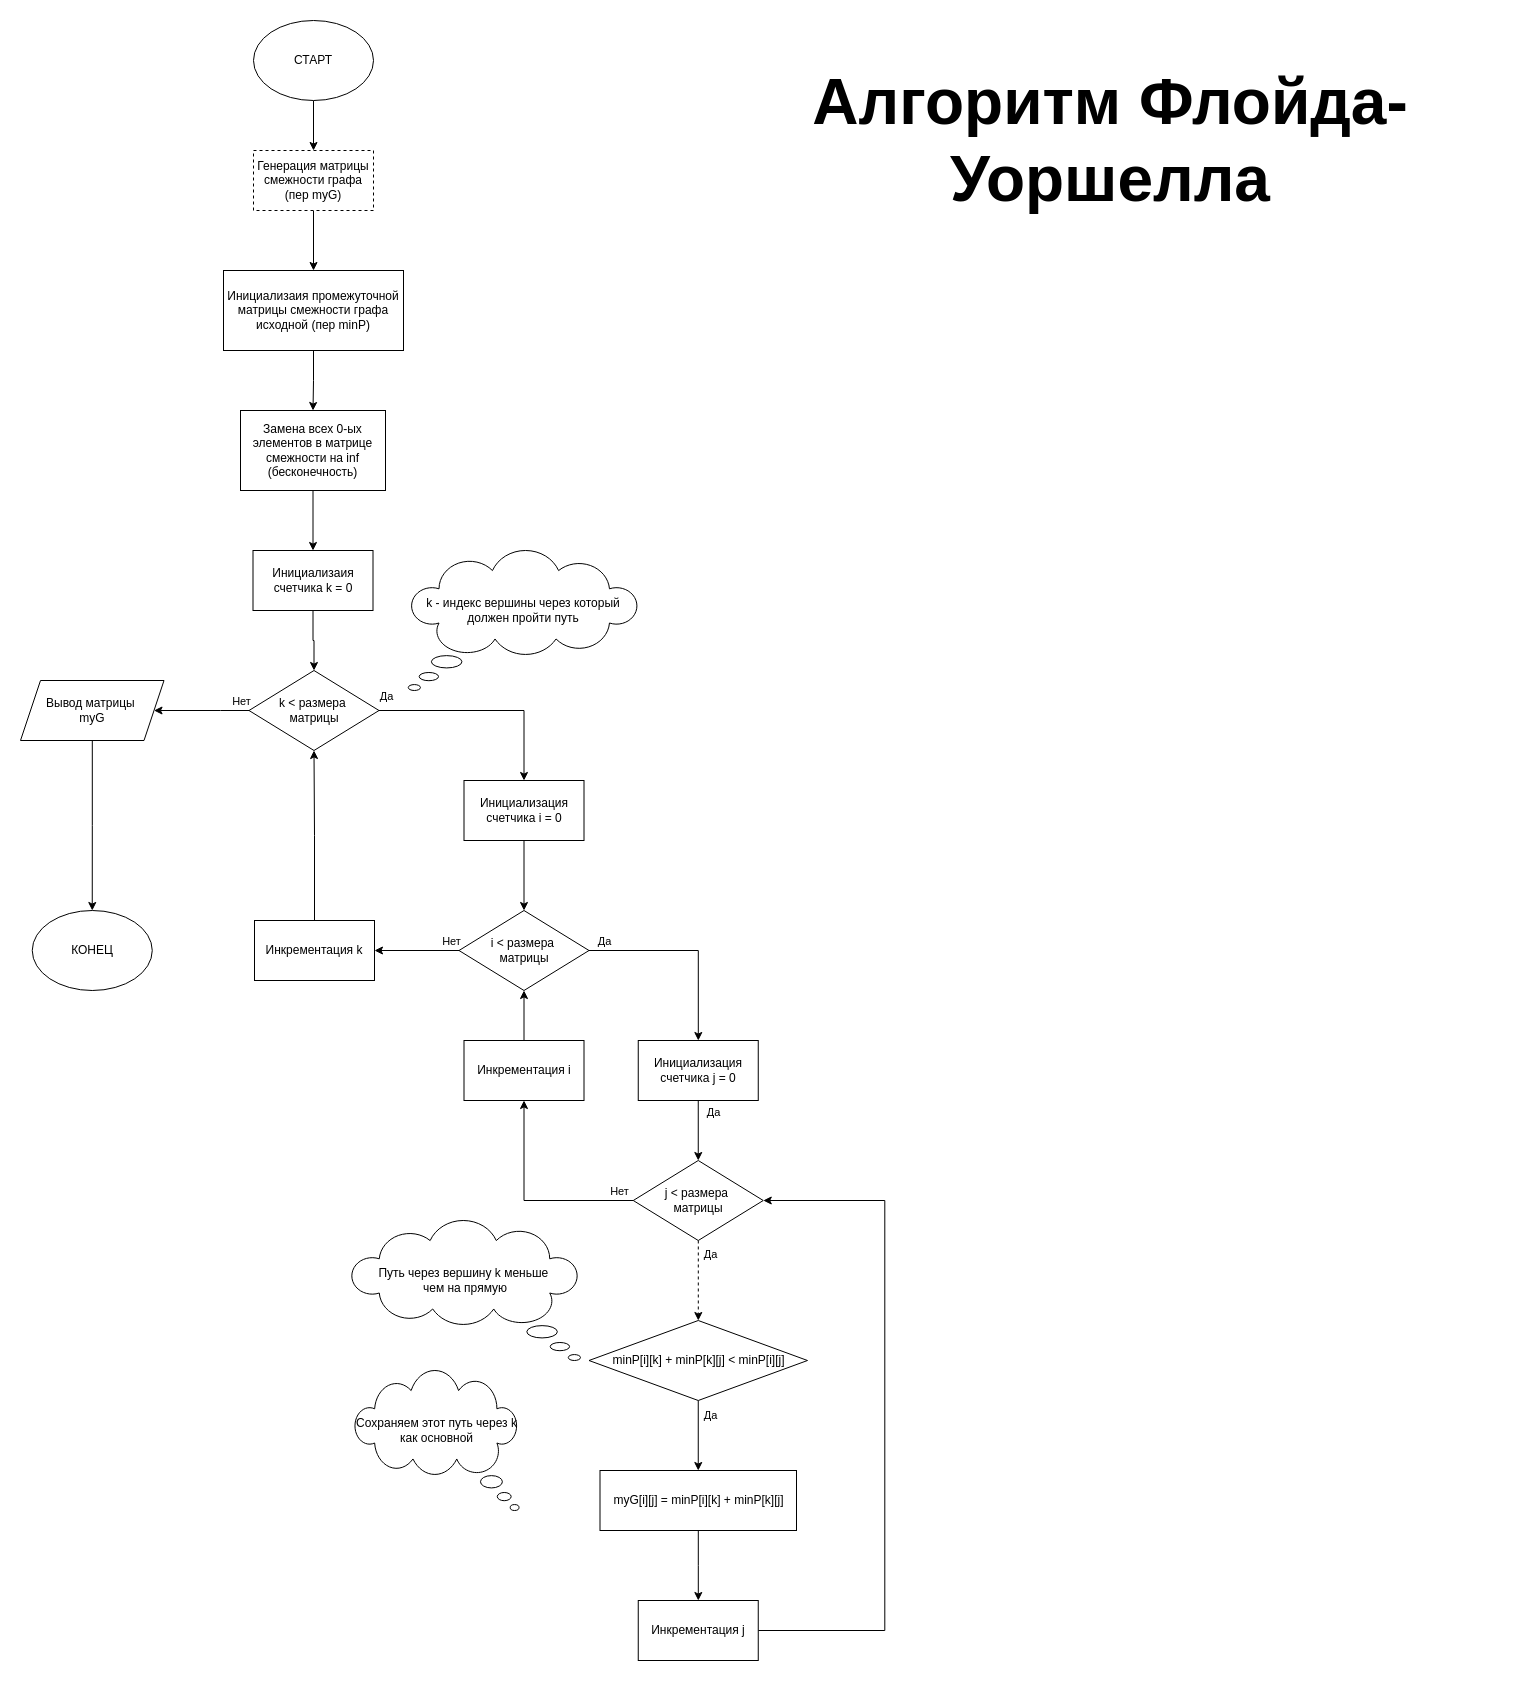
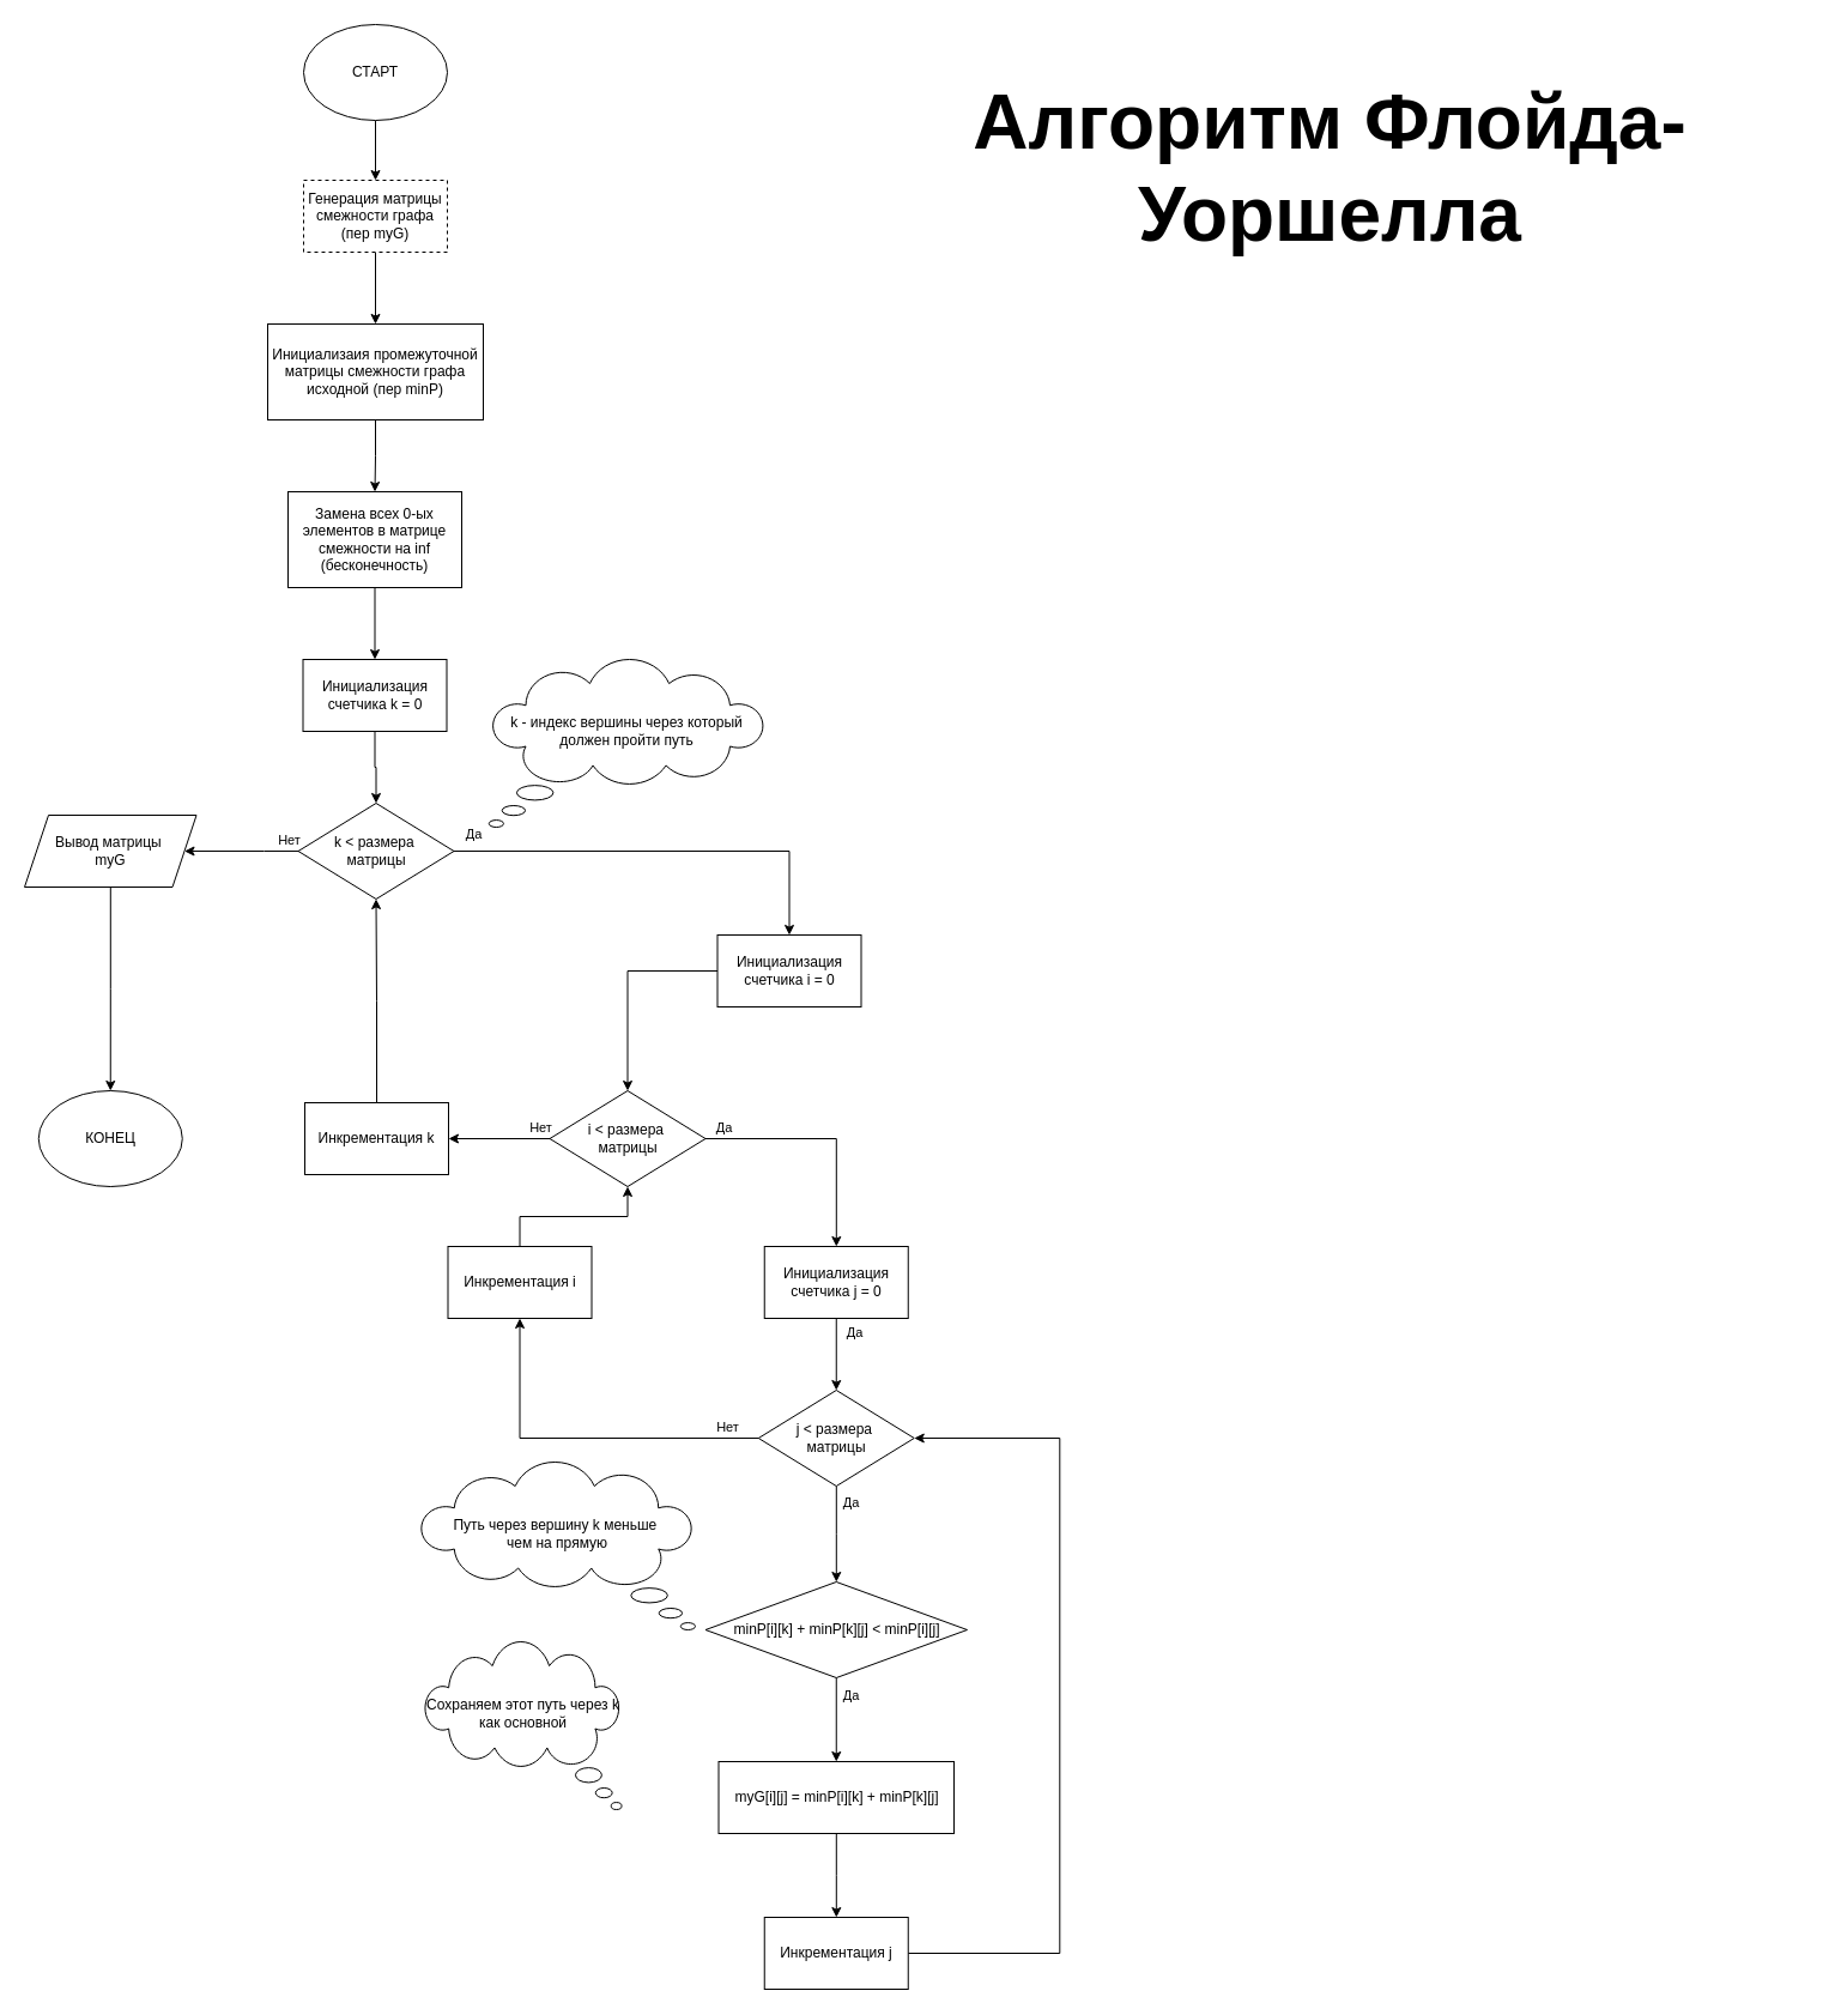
- <mxCell id="9" value="Инициализаия счетчика k = 0" style="rounded=0;whiteSpace=wrap;html=1;" parent="1" vertex="1"><mxGeometry x="252.5" y="550" width="120" height="60" as="geometry" /></mxCell>
+ <mxCell id="9" value="Инициализация счетчика k = 0" style="rounded=0;whiteSpace=wrap;html=1;" parent="1" vertex="1"><mxGeometry x="252.5" y="550" width="120" height="60" as="geometry" /></mxCell>
- <mxCell id="16" value="Инициализация счетчика i = 0" style="rounded=0;whiteSpace=wrap;html=1;" parent="1" vertex="1"><mxGeometry x="463.5" y="780" width="120" height="60" as="geometry" /></mxCell>
+ <mxCell id="16" value="Инициализация счетчика i = 0" style="rounded=0;whiteSpace=wrap;html=1;" parent="1" vertex="1"><mxGeometry x="598.5" y="780" width="120" height="60" as="geometry" /></mxCell>
- <mxCell id="40" value="Инкрементация i" style="rounded=0;whiteSpace=wrap;html=1;" parent="1" vertex="1"><mxGeometry x="463.5" y="1040" width="120" height="60" as="geometry" /></mxCell>
+ <mxCell id="40" value="Инкрементация i" style="rounded=0;whiteSpace=wrap;html=1;" parent="1" vertex="1"><mxGeometry x="373.5" y="1040" width="120" height="60" as="geometry" /></mxCell>
- <mxCell id="25" value="" style="edgeStyle=orthogonalEdgeStyle;rounded=0;orthogonalLoop=1;jettySize=auto;html=1;dashed=1;" parent="1" source="29" target="34" edge="1"><mxGeometry relative="1" as="geometry" /></mxCell>
+ <mxCell id="25" value="" style="edgeStyle=orthogonalEdgeStyle;rounded=0;orthogonalLoop=1;jettySize=auto;html=1;" parent="1" source="29" target="34" edge="1"><mxGeometry relative="1" as="geometry" /></mxCell>
